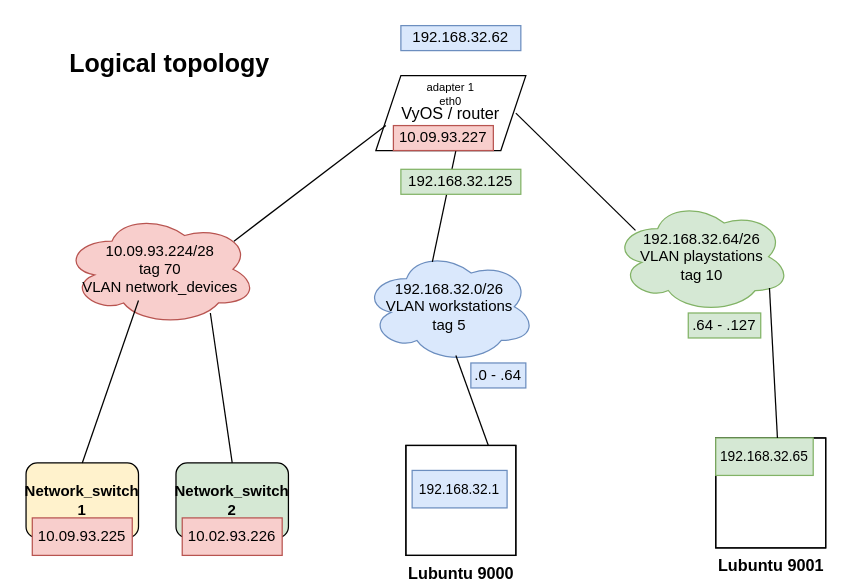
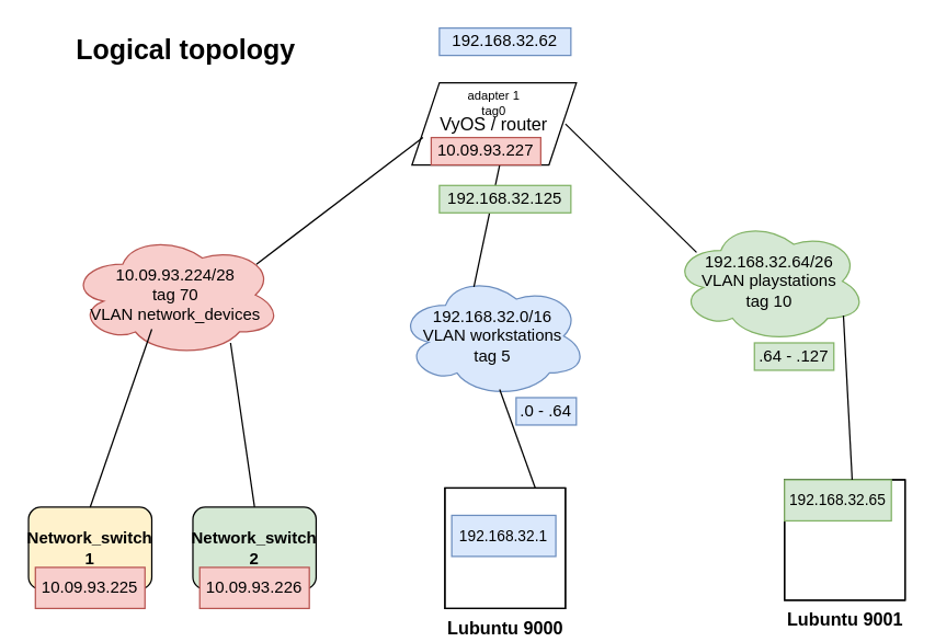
- <mxCell id="2" value="&lt;b style=&quot;font-size: 20px;&quot;&gt;Logical topology&lt;/b&gt;" style="text;html=1;strokeColor=none;fillColor=none;align=center;verticalAlign=middle;whiteSpace=wrap;rounded=0;fontSize=20;" vertex="1" parent="1"><mxGeometry x="50" y="35" width="170" height="30" as="geometry" /></mxCell>
+ <mxCell id="2" value="&lt;b style=&quot;font-size: 20px;&quot;&gt;Logical topology&lt;/b&gt;" style="text;html=1;strokeColor=none;fillColor=none;align=center;verticalAlign=middle;whiteSpace=wrap;rounded=0;fontSize=20;" vertex="1" parent="1"><mxGeometry x="50" y="20" width="170" height="30" as="geometry" /></mxCell>
- <mxCell id="22" value="adapter 1&lt;br style=&quot;font-size: 9px;&quot;&gt;eth0" style="text;html=1;strokeColor=none;fillColor=none;align=center;verticalAlign=middle;whiteSpace=wrap;rounded=0;fontSize=9;" vertex="1" parent="1"><mxGeometry x="330" y="60" width="60" height="30" as="geometry" /></mxCell>
+ <mxCell id="22" value="adapter 1&lt;br style=&quot;font-size: 9px;&quot;&gt;tag0" style="text;html=1;strokeColor=none;fillColor=none;align=center;verticalAlign=middle;whiteSpace=wrap;rounded=0;fontSize=9;" vertex="1" parent="1"><mxGeometry x="330" y="60" width="60" height="30" as="geometry" /></mxCell>
- <mxCell id="10" value="192.168.32.0/26&#10;VLAN workstations&#10;tag 5" style="ellipse;shape=cloud;whiteSpace=wrap;fontSize=12;fillColor=#dae8fc;strokeColor=#6c8ebf;" vertex="1" parent="1"><mxGeometry x="290" y="200" width="138" height="90" as="geometry" /></mxCell>
+ <mxCell id="10" value="192.168.32.0/16&#10;VLAN workstations&#10;tag 5" style="ellipse;shape=cloud;whiteSpace=wrap;fontSize=12;fillColor=#dae8fc;strokeColor=#6c8ebf;" vertex="1" parent="1"><mxGeometry x="290" y="200" width="138" height="90" as="geometry" /></mxCell>
- <mxCell id="14" value="&lt;span style=&quot;font-size: 12px&quot;&gt;10.02.93.226&lt;/span&gt;" style="text;html=1;strokeColor=#b85450;fillColor=#f8cecc;align=center;verticalAlign=middle;whiteSpace=wrap;rounded=0;fontSize=11;" vertex="1" parent="1"><mxGeometry x="145" y="414" width="80" height="30" as="geometry" /></mxCell>
+ <mxCell id="14" value="&lt;span style=&quot;font-size: 12px&quot;&gt;10.09.93.226&lt;/span&gt;" style="text;html=1;strokeColor=#b85450;fillColor=#f8cecc;align=center;verticalAlign=middle;whiteSpace=wrap;rounded=0;fontSize=11;" vertex="1" parent="1"><mxGeometry x="145" y="414" width="80" height="30" as="geometry" /></mxCell>
